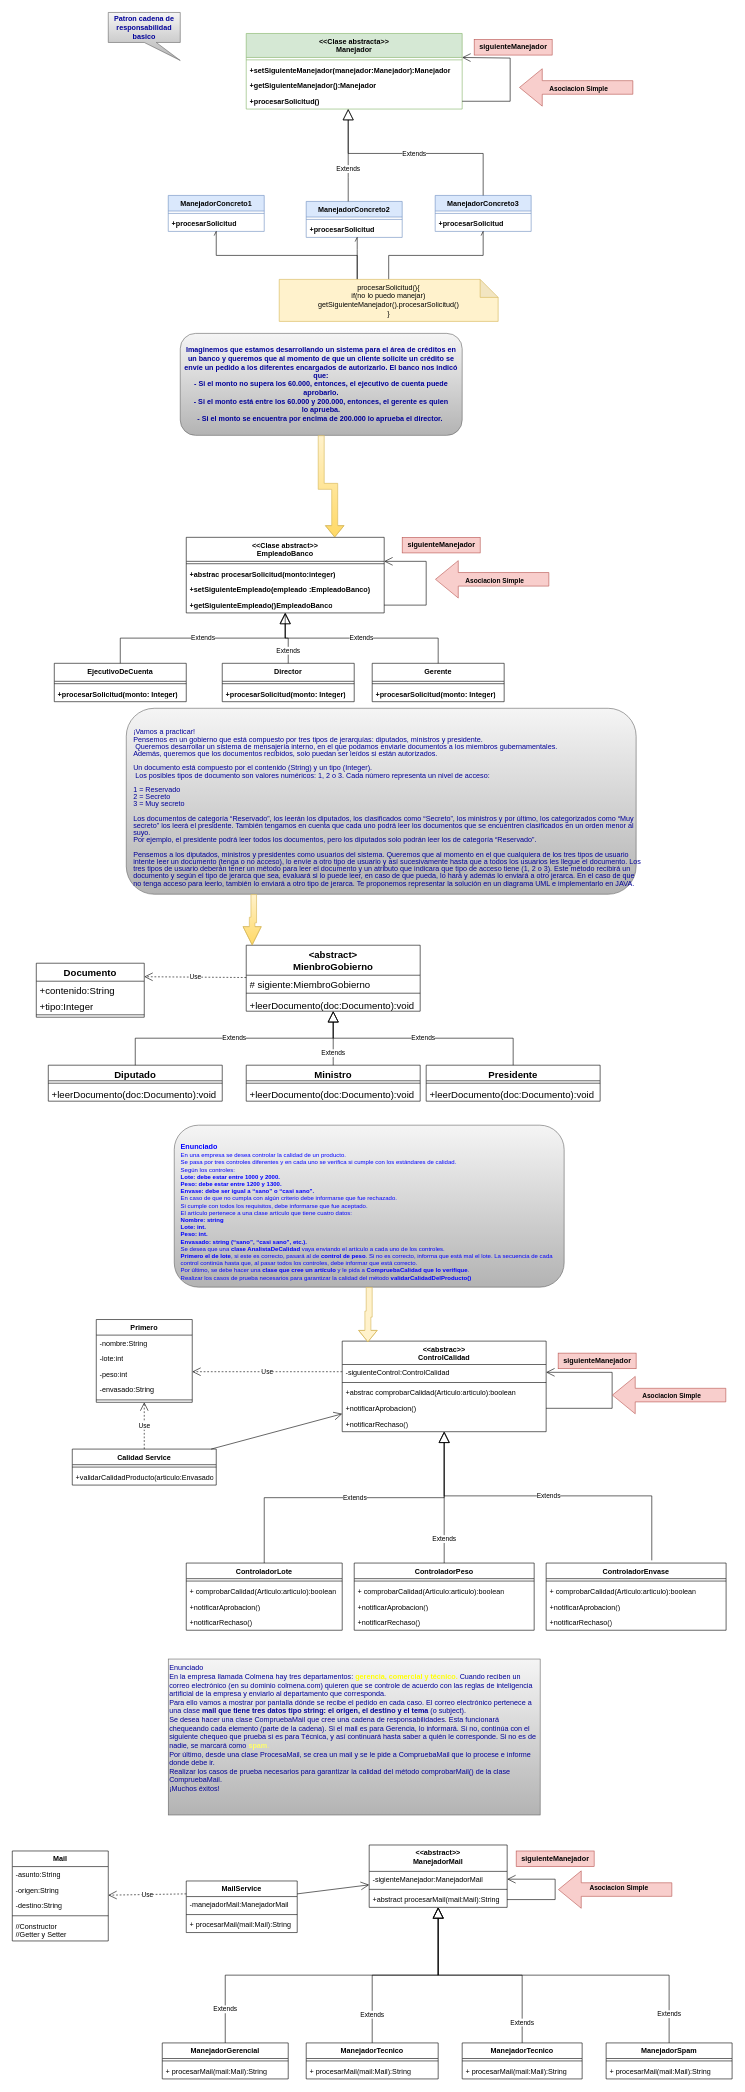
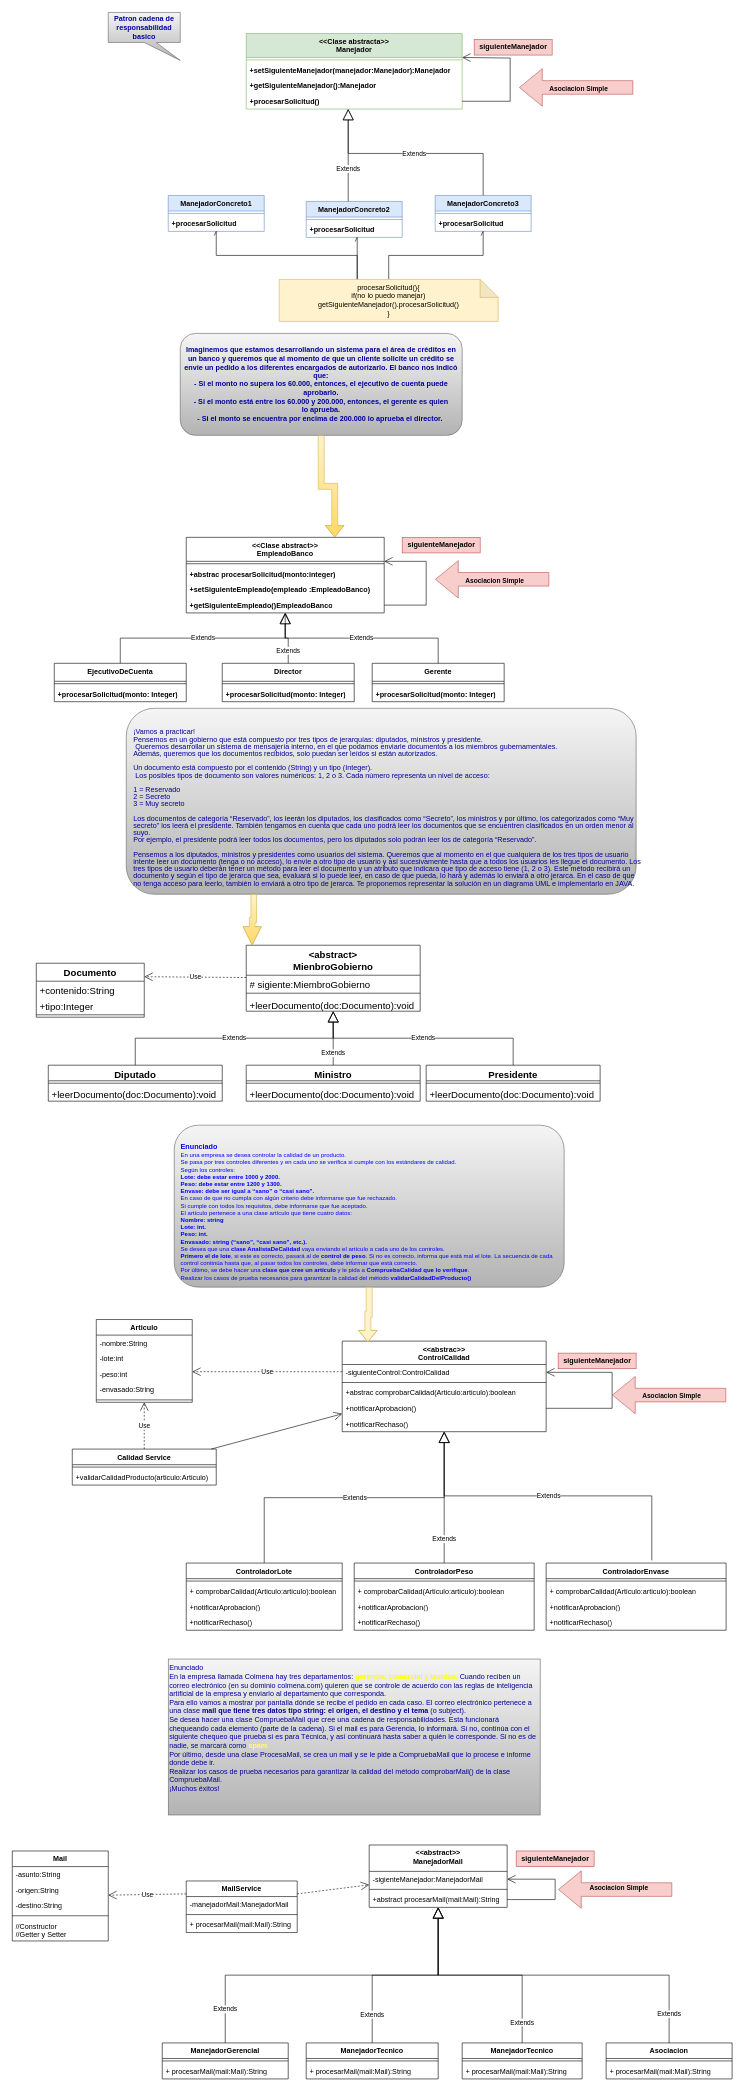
- <mxCell id="60" value="Primero" style="swimlane;fontStyle=1;align=center;verticalAlign=top;childLayout=stackLayout;horizontal=1;startSize=26;horizontalStack=0;resizeParent=1;resizeParentMax=0;resizeLast=0;collapsible=1;marginBottom=0;whiteSpace=wrap;html=1;swimlaneFillColor=default;" parent="1" vertex="1"><mxGeometry x="160" y="2199" width="160" height="138" as="geometry" /></mxCell>
+ <mxCell id="60" value="Articulo" style="swimlane;fontStyle=1;align=center;verticalAlign=top;childLayout=stackLayout;horizontal=1;startSize=26;horizontalStack=0;resizeParent=1;resizeParentMax=0;resizeLast=0;collapsible=1;marginBottom=0;whiteSpace=wrap;html=1;swimlaneFillColor=default;" parent="1" vertex="1"><mxGeometry x="160" y="2199" width="160" height="138" as="geometry" /></mxCell>
- <mxCell id="90" value="+validarCalidadProducto(articulo:Envasado)" style="text;strokeColor=none;fillColor=none;align=left;verticalAlign=top;spacingLeft=4;spacingRight=4;overflow=hidden;rotatable=0;points=[[0,0.5],[1,0.5]];portConstraint=eastwest;whiteSpace=wrap;html=1;" parent="88" vertex="1"><mxGeometry y="34" width="240" height="26" as="geometry" /></mxCell>
+ <mxCell id="90" value="+validarCalidadProducto(articulo:Articulo)" style="text;strokeColor=none;fillColor=none;align=left;verticalAlign=top;spacingLeft=4;spacingRight=4;overflow=hidden;rotatable=0;points=[[0,0.5],[1,0.5]];portConstraint=eastwest;whiteSpace=wrap;html=1;" parent="88" vertex="1"><mxGeometry y="34" width="240" height="26" as="geometry" /></mxCell>
- <mxCell id="150" value="" style="endArrow=open;endFill=1;endSize=12;html=1;rounded=0;exitX=1;exitY=0.25;exitDx=0;exitDy=0;" edge="1" parent="1" source="145" target="121"><mxGeometry width="160" relative="1" as="geometry"><mxPoint x="430" y="3225" as="sourcePoint" /><mxPoint x="615" y="3127" as="targetPoint" /></mxGeometry></mxCell>
+ <mxCell id="150" value="" style="endArrow=open;endFill=1;endSize=12;html=1;rounded=0;exitX=1;exitY=0.25;exitDx=0;exitDy=0;dashed=1;" edge="1" parent="1" source="145" target="121"><mxGeometry width="160" relative="1" as="geometry"><mxPoint x="430" y="3225" as="sourcePoint" /><mxPoint x="615" y="3127" as="targetPoint" /></mxGeometry></mxCell>
- <mxCell id="135" value="ManejadorSpam" style="swimlane;fontStyle=1;align=center;verticalAlign=top;childLayout=stackLayout;horizontal=1;startSize=26;horizontalStack=0;resizeParent=1;resizeParentMax=0;resizeLast=0;collapsible=1;marginBottom=0;whiteSpace=wrap;html=1;swimlaneFillColor=default;" vertex="1" parent="1"><mxGeometry x="1010" y="3405" width="210" height="60" as="geometry" /></mxCell>
+ <mxCell id="135" value="Asociacion" style="swimlane;fontStyle=1;align=center;verticalAlign=top;childLayout=stackLayout;horizontal=1;startSize=26;horizontalStack=0;resizeParent=1;resizeParentMax=0;resizeLast=0;collapsible=1;marginBottom=0;whiteSpace=wrap;html=1;swimlaneFillColor=default;" vertex="1" parent="1"><mxGeometry x="1010" y="3405" width="210" height="60" as="geometry" /></mxCell>
